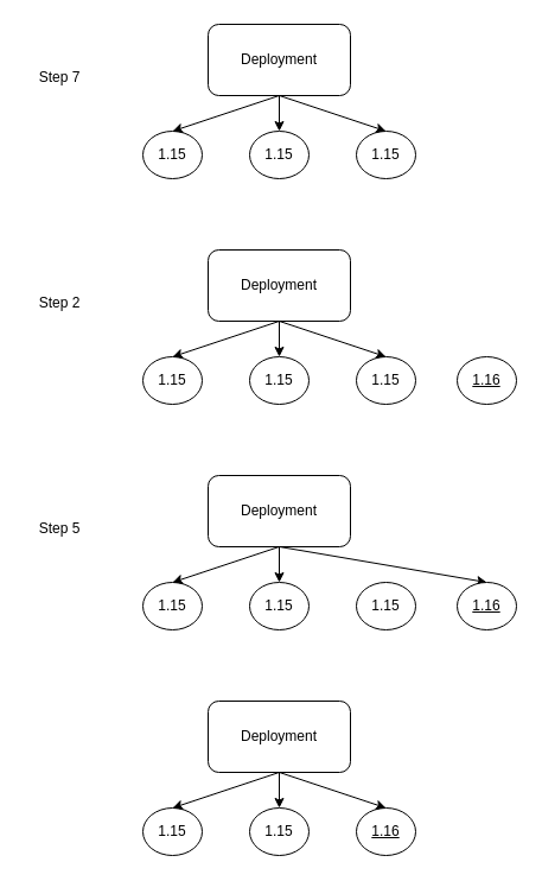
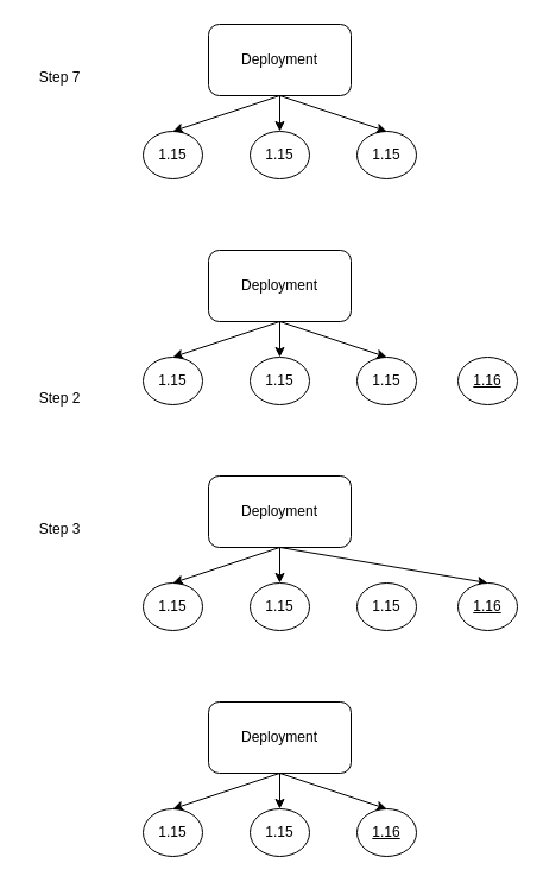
- <mxCell id="33" value="Step 2" style="text;html=1;strokeColor=none;fillColor=none;align=center;verticalAlign=middle;whiteSpace=wrap;rounded=0;" vertex="1" parent="1"><mxGeometry x="20" y="240" width="60" height="30" as="geometry" /></mxCell>
+ <mxCell id="33" value="Step 2" style="text;html=1;strokeColor=none;fillColor=none;align=center;verticalAlign=middle;whiteSpace=wrap;rounded=0;" vertex="1" parent="1"><mxGeometry x="20" y="320" width="60" height="30" as="geometry" /></mxCell>
- <mxCell id="34" value="Step 5" style="text;html=1;strokeColor=none;fillColor=none;align=center;verticalAlign=middle;whiteSpace=wrap;rounded=0;" vertex="1" parent="1"><mxGeometry x="20" y="430" width="60" height="30" as="geometry" /></mxCell>
+ <mxCell id="34" value="Step 3" style="text;html=1;strokeColor=none;fillColor=none;align=center;verticalAlign=middle;whiteSpace=wrap;rounded=0;" vertex="1" parent="1"><mxGeometry x="20" y="430" width="60" height="30" as="geometry" /></mxCell>
